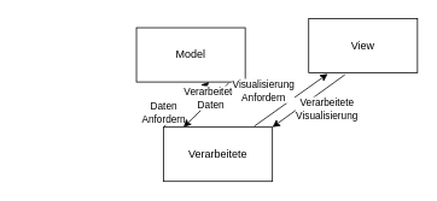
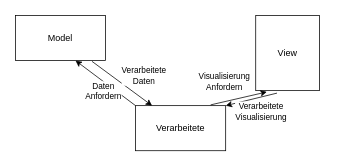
- <mxCell id="4" value="View" style="rounded=0;whiteSpace=wrap;html=1;" vertex="1" parent="1"><mxGeometry x="340" y="20" width="120" height="60" as="geometry" /></mxCell>
+ <mxCell id="4" value="View" style="rounded=0;whiteSpace=wrap;html=1;" vertex="1" parent="1"><mxGeometry x="340" y="20" width="85" height="100" as="geometry" /></mxCell>
- <mxCell id="2" value="Model" style="rounded=0;whiteSpace=wrap;html=1;" vertex="1" parent="1"><mxGeometry x="150" y="30" width="120" height="60" as="geometry" /></mxCell>
+ <mxCell id="2" value="Model" style="rounded=0;whiteSpace=wrap;html=1;" vertex="1" parent="1"><mxGeometry x="20" y="20" width="120" height="60" as="geometry" /></mxCell>
